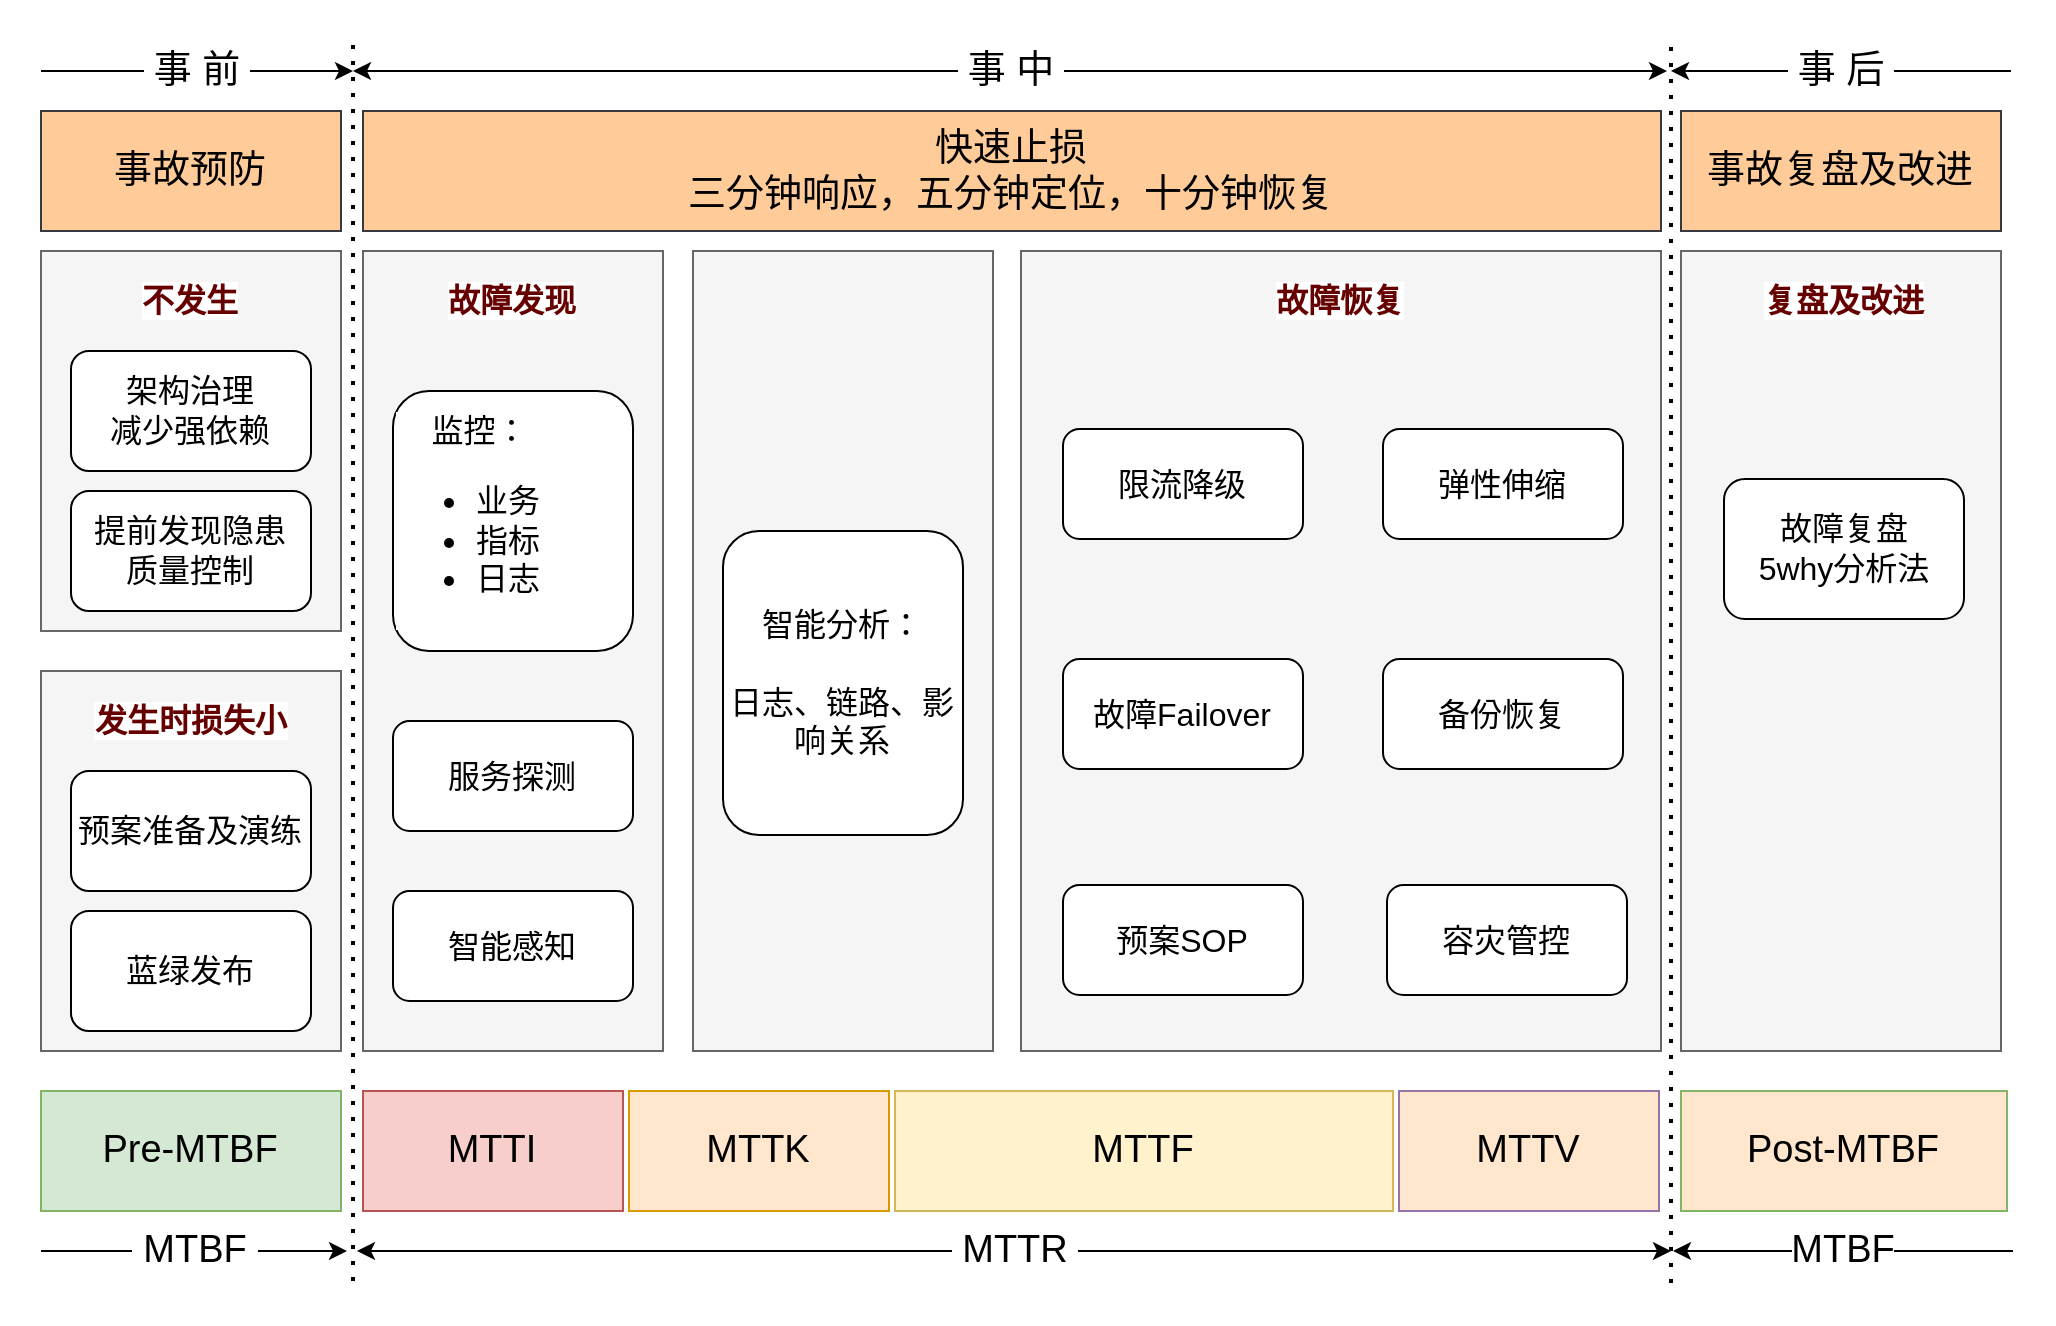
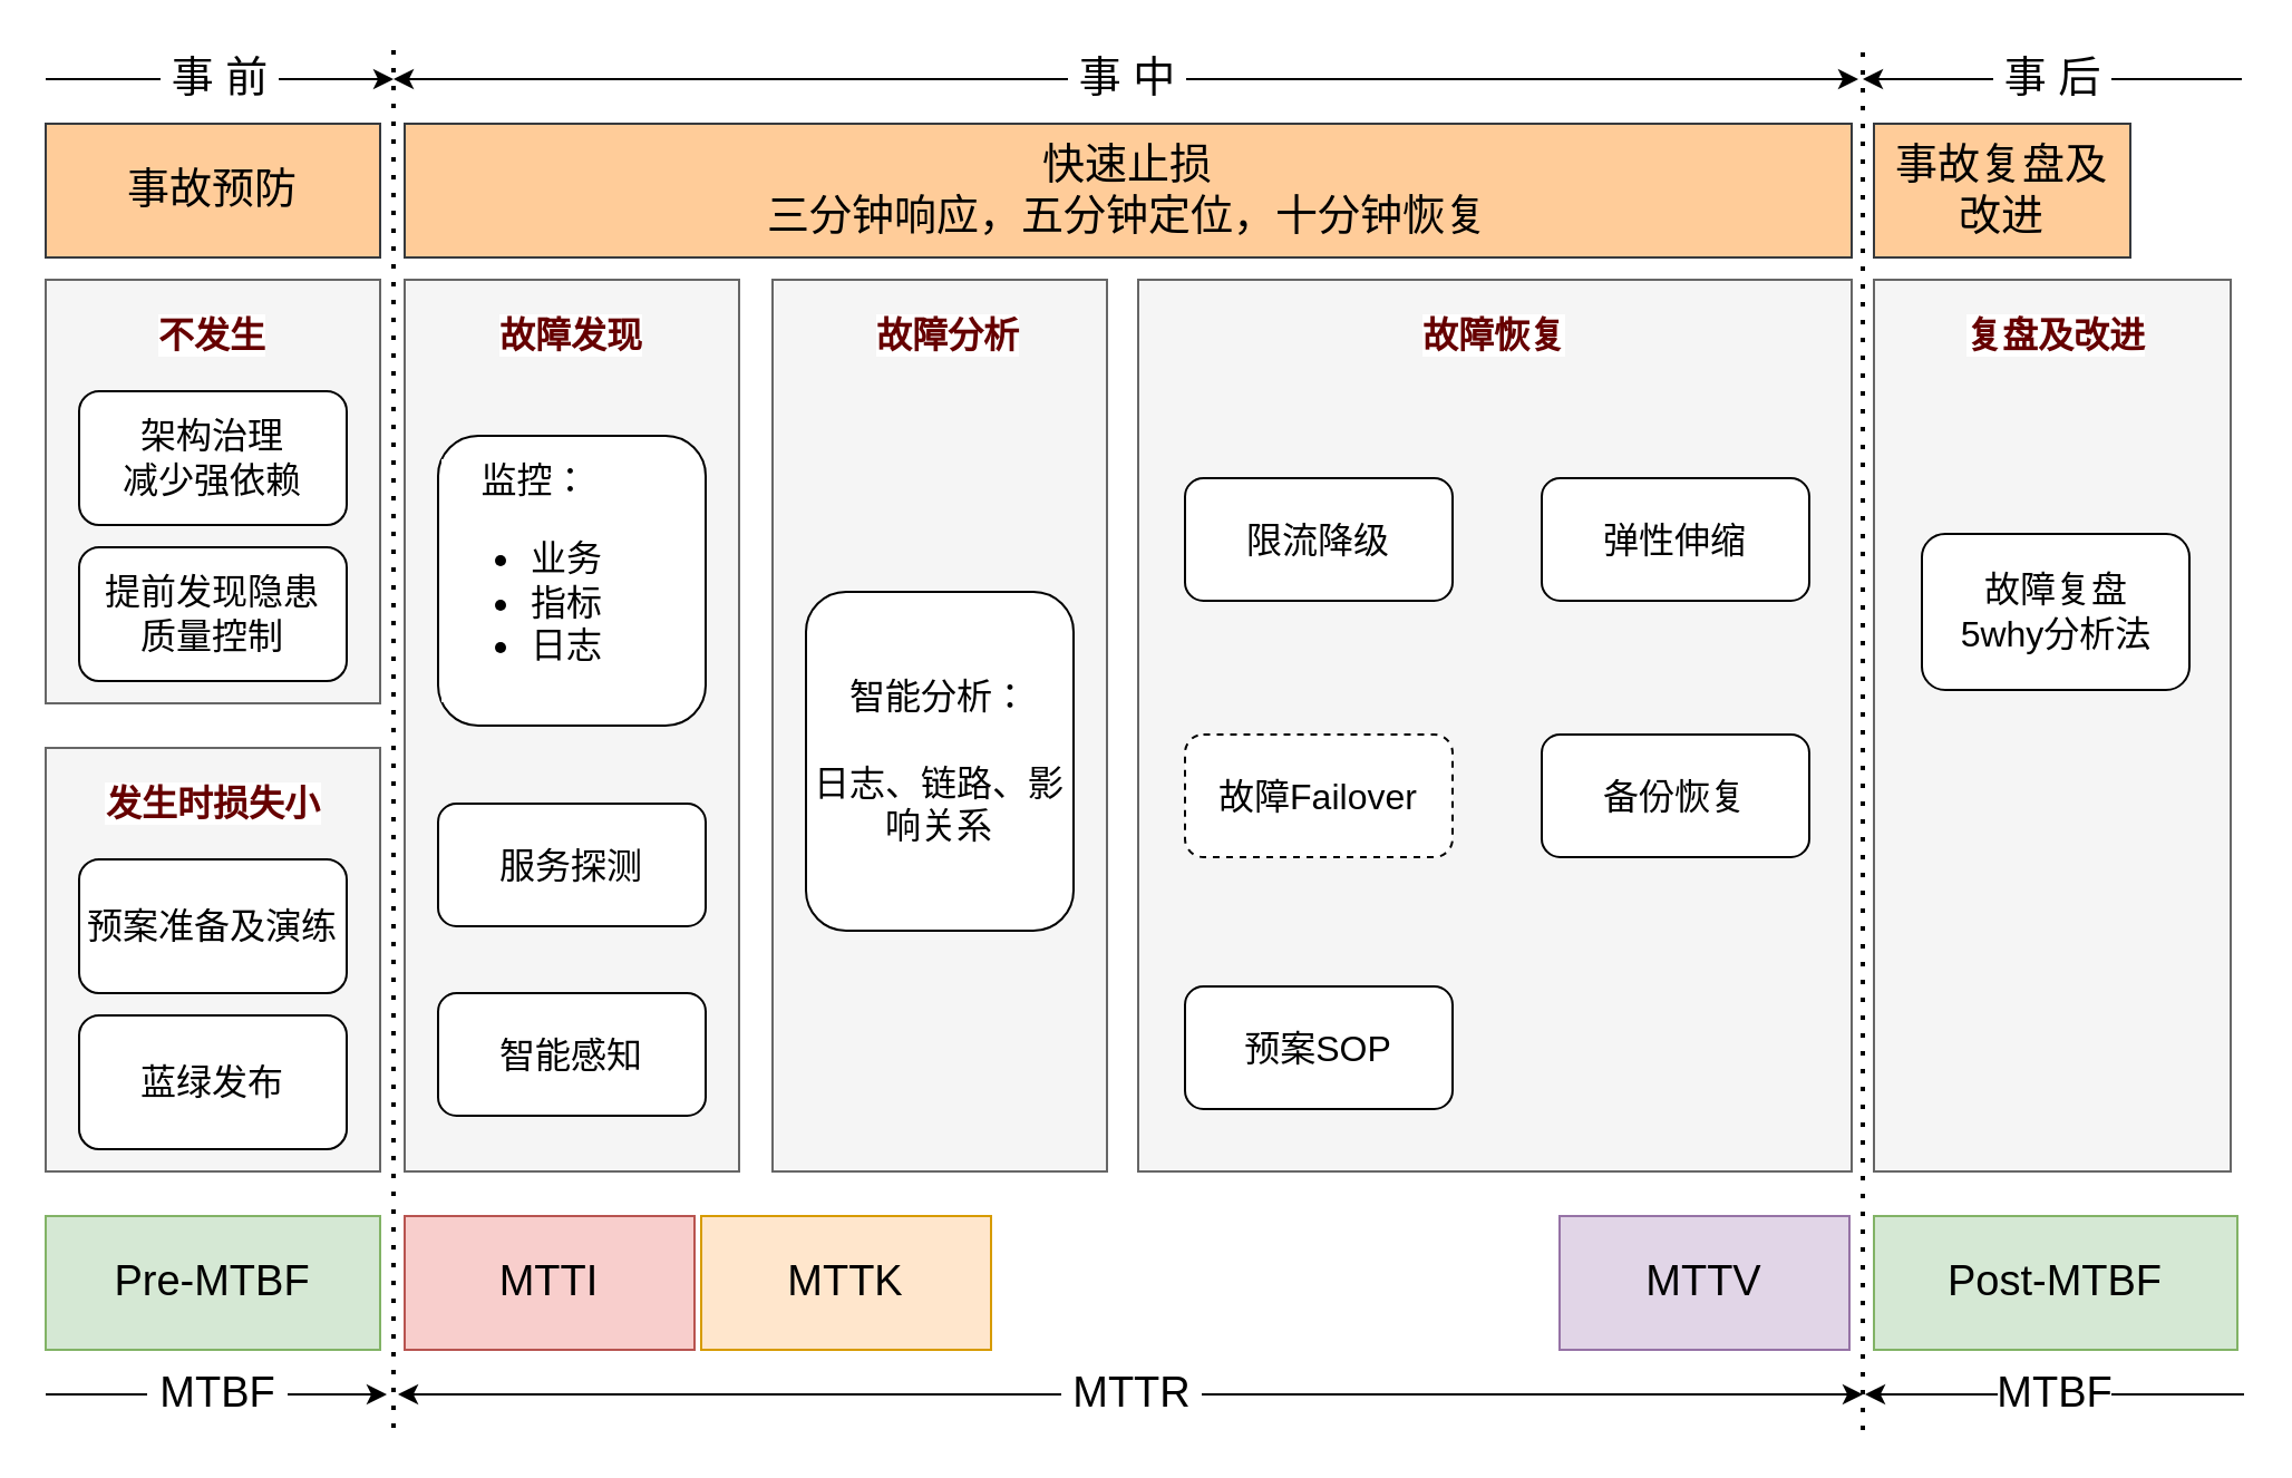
- <mxCell id="18" value="事故复盘及改进" style="rounded=0;whiteSpace=wrap;html=1;labelBackgroundColor=none;labelBorderColor=none;fontSize=19;fillColor=#ffcc99;strokeColor=#36393d;" vertex="1" parent="1"><mxGeometry x="840" y="55" width="160" height="60" as="geometry" /></mxCell>
+ <mxCell id="18" value="事故复盘及改进" style="rounded=0;whiteSpace=wrap;html=1;labelBackgroundColor=none;labelBorderColor=none;fontSize=19;fillColor=#ffcc99;strokeColor=#36393d;" vertex="1" parent="1"><mxGeometry x="840" y="55" width="115" height="60" as="geometry" /></mxCell>
+ <mxCell id="30" value="故障分析" style="text;html=1;strokeColor=none;fillColor=none;align=center;verticalAlign=middle;whiteSpace=wrap;rounded=0;labelBackgroundColor=default;labelBorderColor=none;fontSize=16;fontStyle=1;fontColor=#660000;" vertex="1" parent="1"><mxGeometry x="385" y="135" width="80" height="30" as="geometry" /></mxCell>
- <mxCell id="38" value="故障Failover" style="rounded=1;whiteSpace=wrap;html=1;labelBackgroundColor=default;labelBorderColor=none;fontSize=16;fillColor=default;gradientColor=none;" vertex="1" parent="1"><mxGeometry x="531" y="329" width="120" height="55" as="geometry" /></mxCell>
+ <mxCell id="38" value="故障Failover" style="rounded=1;whiteSpace=wrap;html=1;labelBackgroundColor=default;labelBorderColor=none;fontSize=16;fillColor=default;gradientColor=none;dashed=1;" vertex="1" parent="1"><mxGeometry x="531" y="329" width="120" height="55" as="geometry" /></mxCell>
- <mxCell id="42" value="容灾管控" style="rounded=1;whiteSpace=wrap;html=1;labelBackgroundColor=default;labelBorderColor=none;fontSize=16;fillColor=default;gradientColor=none;" vertex="1" parent="1"><mxGeometry x="693" y="442" width="120" height="55" as="geometry" /></mxCell>
- <mxCell id="10" value="MTTF" style="rounded=0;whiteSpace=wrap;html=1;labelBackgroundColor=none;labelBorderColor=none;fontSize=19;fillColor=#fff2cc;strokeColor=#d6b656;" vertex="1" parent="1"><mxGeometry x="447" y="545" width="249" height="60" as="geometry" /></mxCell>
- <mxCell id="11" value="MTTV" style="rounded=0;whiteSpace=wrap;html=1;labelBackgroundColor=none;labelBorderColor=none;fontSize=19;fillColor=#ffe6cc;strokeColor=#9673a6;" vertex="1" parent="1"><mxGeometry x="699" y="545" width="130" height="60" as="geometry" /></mxCell>
+ <mxCell id="11" value="MTTV" style="rounded=0;whiteSpace=wrap;html=1;labelBackgroundColor=none;labelBorderColor=none;fontSize=19;fillColor=#e1d5e7;strokeColor=#9673a6;" vertex="1" parent="1"><mxGeometry x="699" y="545" width="130" height="60" as="geometry" /></mxCell>
- <mxCell id="15" value="Post-MTBF" style="rounded=0;whiteSpace=wrap;html=1;labelBackgroundColor=none;labelBorderColor=none;fontSize=19;fillColor=#ffe6cc;strokeColor=#82b366;" vertex="1" parent="1"><mxGeometry x="840" y="545" width="163" height="60" as="geometry" /></mxCell>
+ <mxCell id="15" value="Post-MTBF" style="rounded=0;whiteSpace=wrap;html=1;labelBackgroundColor=none;labelBorderColor=none;fontSize=19;fillColor=#d5e8d4;strokeColor=#82b366;" vertex="1" parent="1"><mxGeometry x="840" y="545" width="163" height="60" as="geometry" /></mxCell>
